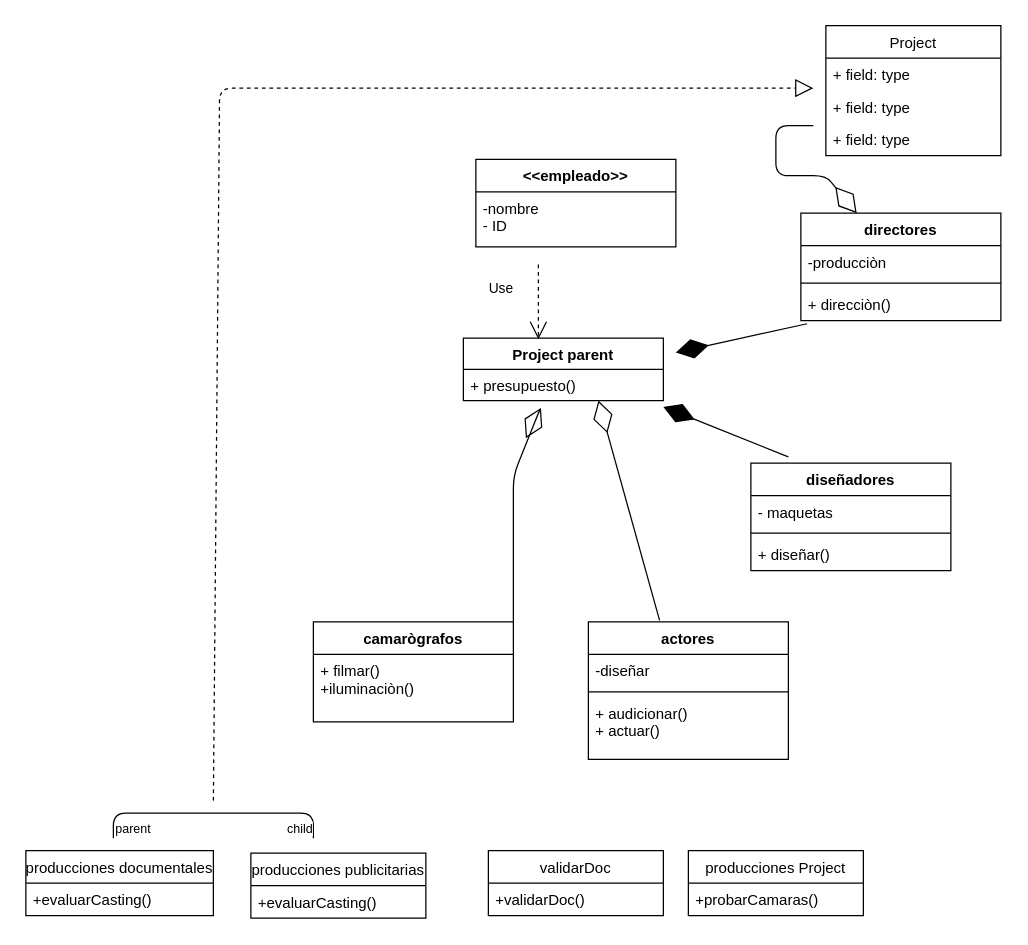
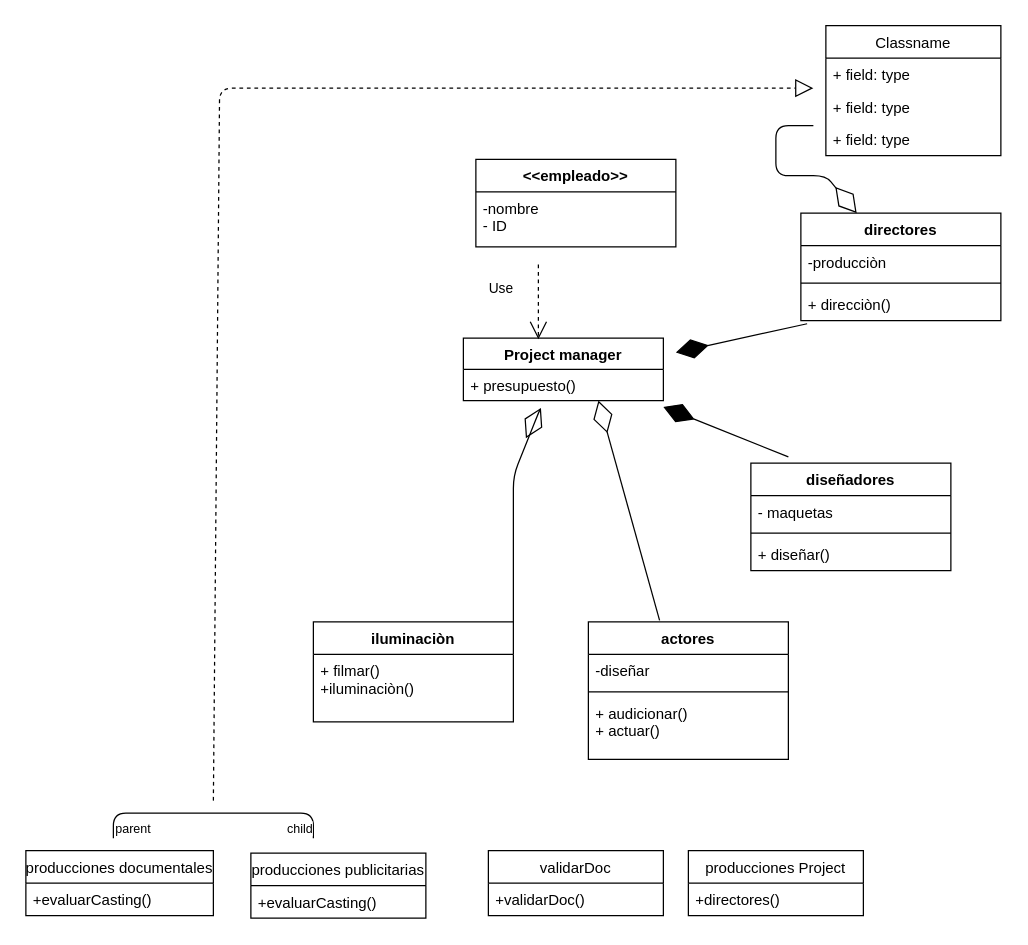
- <mxCell id="36" value="Project" style="swimlane;fontStyle=0;childLayout=stackLayout;horizontal=1;startSize=26;fillColor=none;horizontalStack=0;resizeParent=1;resizeParentMax=0;resizeLast=0;collapsible=1;marginBottom=0;" vertex="1" parent="1"><mxGeometry x="660" y="20" width="140" height="104" as="geometry" /></mxCell>
+ <mxCell id="36" value="Classname" style="swimlane;fontStyle=0;childLayout=stackLayout;horizontal=1;startSize=26;fillColor=none;horizontalStack=0;resizeParent=1;resizeParentMax=0;resizeLast=0;collapsible=1;marginBottom=0;" vertex="1" parent="1"><mxGeometry x="660" y="20" width="140" height="104" as="geometry" /></mxCell>
- <mxCell id="4" value="Project parent" style="swimlane;fontStyle=1;align=center;verticalAlign=top;childLayout=stackLayout;horizontal=1;startSize=25;horizontalStack=0;resizeParent=1;resizeParentMax=0;resizeLast=0;collapsible=1;marginBottom=0;" vertex="1" parent="1"><mxGeometry x="370" y="270" width="160" height="50" as="geometry" /></mxCell>
+ <mxCell id="4" value="Project manager" style="swimlane;fontStyle=1;align=center;verticalAlign=top;childLayout=stackLayout;horizontal=1;startSize=25;horizontalStack=0;resizeParent=1;resizeParentMax=0;resizeLast=0;collapsible=1;marginBottom=0;" vertex="1" parent="1"><mxGeometry x="370" y="270" width="160" height="50" as="geometry" /></mxCell>
- <mxCell id="2" value="camarògrafos" style="swimlane;fontStyle=1;align=center;verticalAlign=top;childLayout=stackLayout;horizontal=1;startSize=26;horizontalStack=0;resizeParent=1;resizeParentMax=0;resizeLast=0;collapsible=1;marginBottom=0;" vertex="1" parent="1"><mxGeometry x="250" y="497" width="160" height="80" as="geometry" /></mxCell>
+ <mxCell id="2" value="iluminaciòn" style="swimlane;fontStyle=1;align=center;verticalAlign=top;childLayout=stackLayout;horizontal=1;startSize=26;horizontalStack=0;resizeParent=1;resizeParentMax=0;resizeLast=0;collapsible=1;marginBottom=0;" vertex="1" parent="1"><mxGeometry x="250" y="497" width="160" height="80" as="geometry" /></mxCell>
- <mxCell id="32" value="+probarCamaras()" style="text;strokeColor=none;fillColor=none;align=left;verticalAlign=top;spacingLeft=4;spacingRight=4;overflow=hidden;rotatable=0;points=[[0,0.5],[1,0.5]];portConstraint=eastwest;" vertex="1" parent="31"><mxGeometry y="26" width="140" height="26" as="geometry" /></mxCell>
+ <mxCell id="32" value="+directores()" style="text;strokeColor=none;fillColor=none;align=left;verticalAlign=top;spacingLeft=4;spacingRight=4;overflow=hidden;rotatable=0;points=[[0,0.5],[1,0.5]];portConstraint=eastwest;" vertex="1" parent="31"><mxGeometry y="26" width="140" height="26" as="geometry" /></mxCell>
